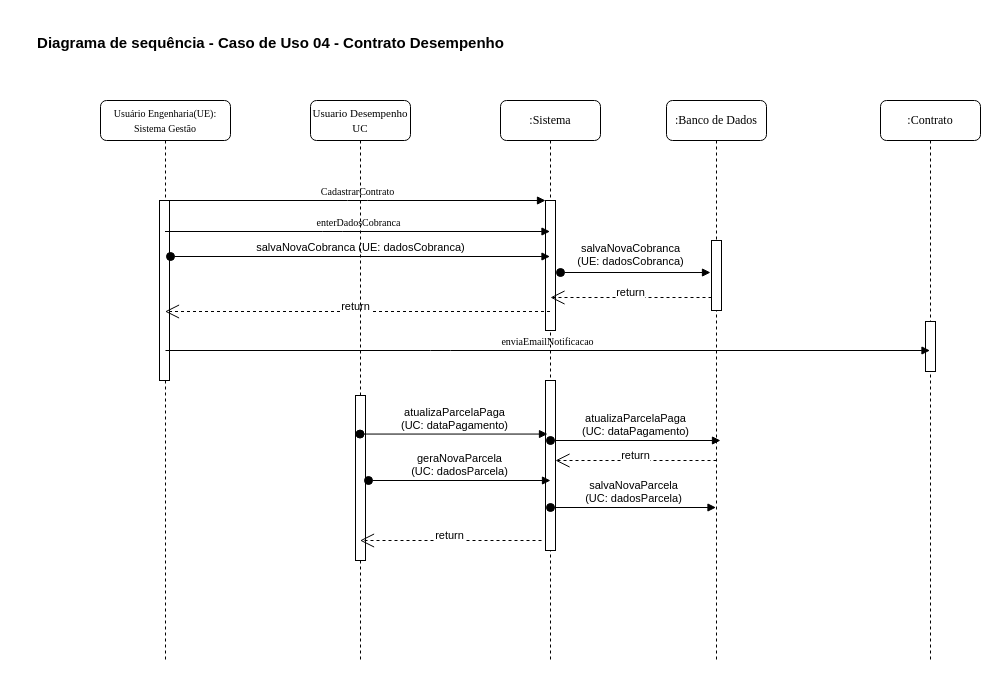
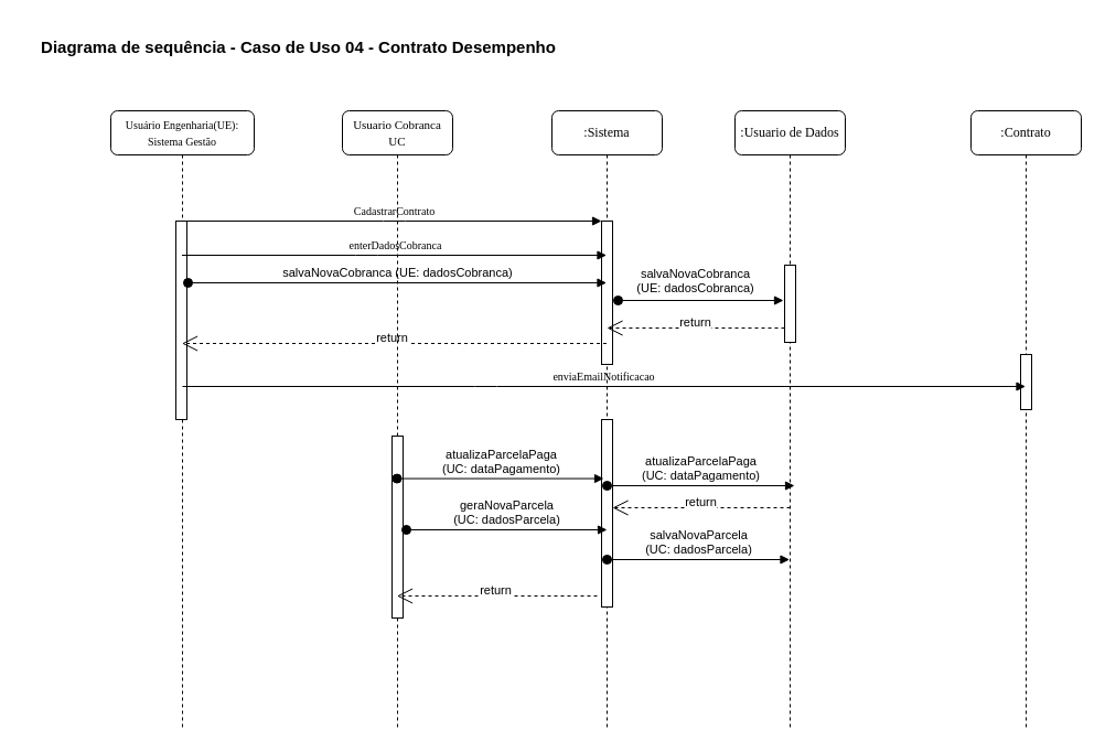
- <mxCell id="21" value="&lt;font style=&quot;font-size: 11px;&quot;&gt;Usuario Desempenho&lt;br&gt;UC&lt;/font&gt;" style="shape=umlLifeline;perimeter=lifelinePerimeter;whiteSpace=wrap;html=1;container=1;collapsible=0;recursiveResize=0;outlineConnect=0;rounded=1;shadow=0;comic=0;labelBackgroundColor=none;strokeWidth=1;fontFamily=Verdana;fontSize=12;align=center;" vertex="1" parent="1"><mxGeometry x="310" y="100" width="100" height="560" as="geometry" /></mxCell>
+ <mxCell id="21" value="&lt;font style=&quot;font-size: 11px;&quot;&gt;Usuario Cobranca&lt;br&gt;UC&lt;/font&gt;" style="shape=umlLifeline;perimeter=lifelinePerimeter;whiteSpace=wrap;html=1;container=1;collapsible=0;recursiveResize=0;outlineConnect=0;rounded=1;shadow=0;comic=0;labelBackgroundColor=none;strokeWidth=1;fontFamily=Verdana;fontSize=12;align=center;" vertex="1" parent="1"><mxGeometry x="310" y="100" width="100" height="560" as="geometry" /></mxCell>
- <mxCell id="8" value=":Banco de Dados" style="shape=umlLifeline;perimeter=lifelinePerimeter;whiteSpace=wrap;html=1;container=1;collapsible=0;recursiveResize=0;outlineConnect=0;rounded=1;shadow=0;comic=0;labelBackgroundColor=none;strokeWidth=1;fontFamily=Verdana;fontSize=12;align=center;" parent="1" vertex="1"><mxGeometry x="666" y="100" width="100" height="560" as="geometry" /></mxCell>
+ <mxCell id="8" value=":Usuario de Dados" style="shape=umlLifeline;perimeter=lifelinePerimeter;whiteSpace=wrap;html=1;container=1;collapsible=0;recursiveResize=0;outlineConnect=0;rounded=1;shadow=0;comic=0;labelBackgroundColor=none;strokeWidth=1;fontFamily=Verdana;fontSize=12;align=center;" parent="1" vertex="1"><mxGeometry x="666" y="100" width="100" height="560" as="geometry" /></mxCell>
